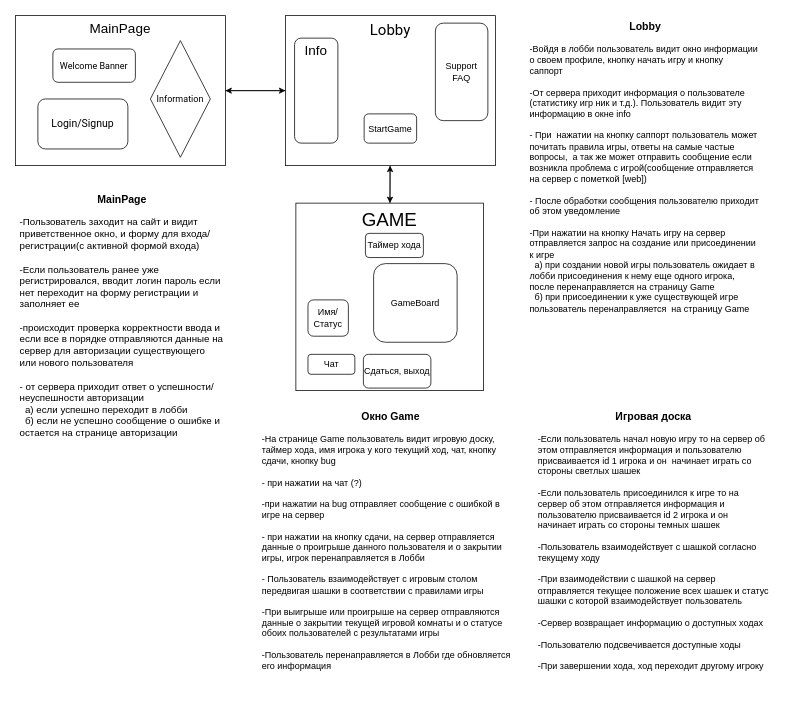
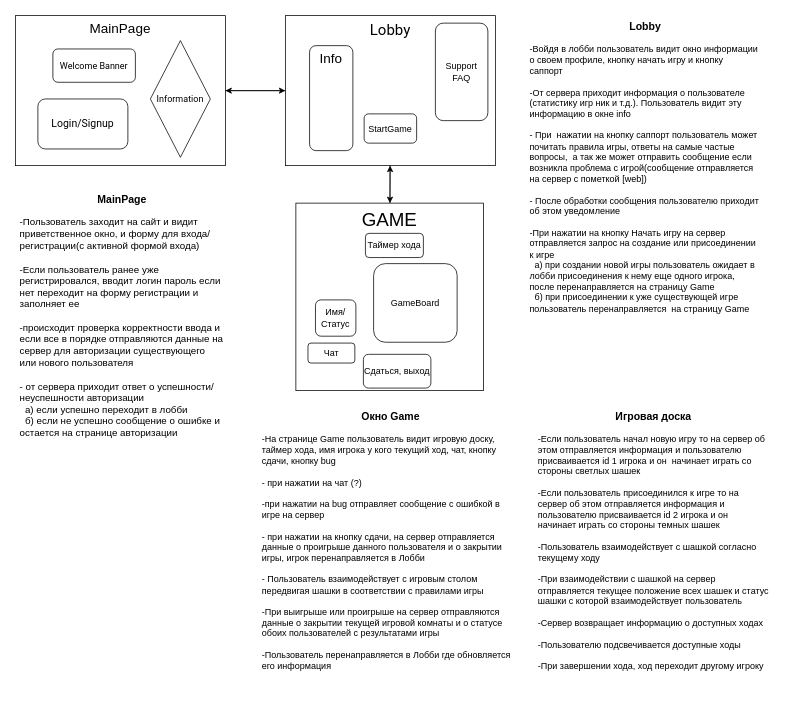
- <mxCell id="8" value="Info" style="rounded=1;whiteSpace=wrap;html=1;verticalAlign=top;fontSize=18;" parent="6" vertex="1"><mxGeometry x="12.25" y="30" width="57.75" height="140" as="geometry" /></mxCell>
+ <mxCell id="8" value="Info" style="rounded=1;whiteSpace=wrap;html=1;verticalAlign=top;fontSize=18;" parent="6" vertex="1"><mxGeometry x="32.25" y="40" width="57.75" height="140" as="geometry" /></mxCell>
- <mxCell id="16" value="Имя/Статус" style="rounded=1;whiteSpace=wrap;html=1;" parent="11" vertex="1"><mxGeometry x="16.13" y="129.03" width="53.87" height="48.39" as="geometry" /></mxCell>
+ <mxCell id="16" value="Имя/Статус" style="rounded=1;whiteSpace=wrap;html=1;" parent="11" vertex="1"><mxGeometry x="26.13" y="129.03" width="53.87" height="48.39" as="geometry" /></mxCell>
- <mxCell id="14" value="Чат" style="rounded=1;whiteSpace=wrap;html=1;" parent="11" vertex="1"><mxGeometry x="16.13" y="201.613" width="62.5" height="26.613" as="geometry" /></mxCell>
+ <mxCell id="14" value="Чат" style="rounded=1;whiteSpace=wrap;html=1;" parent="11" vertex="1"><mxGeometry x="16.13" y="186.613" width="62.5" height="26.613" as="geometry" /></mxCell>
